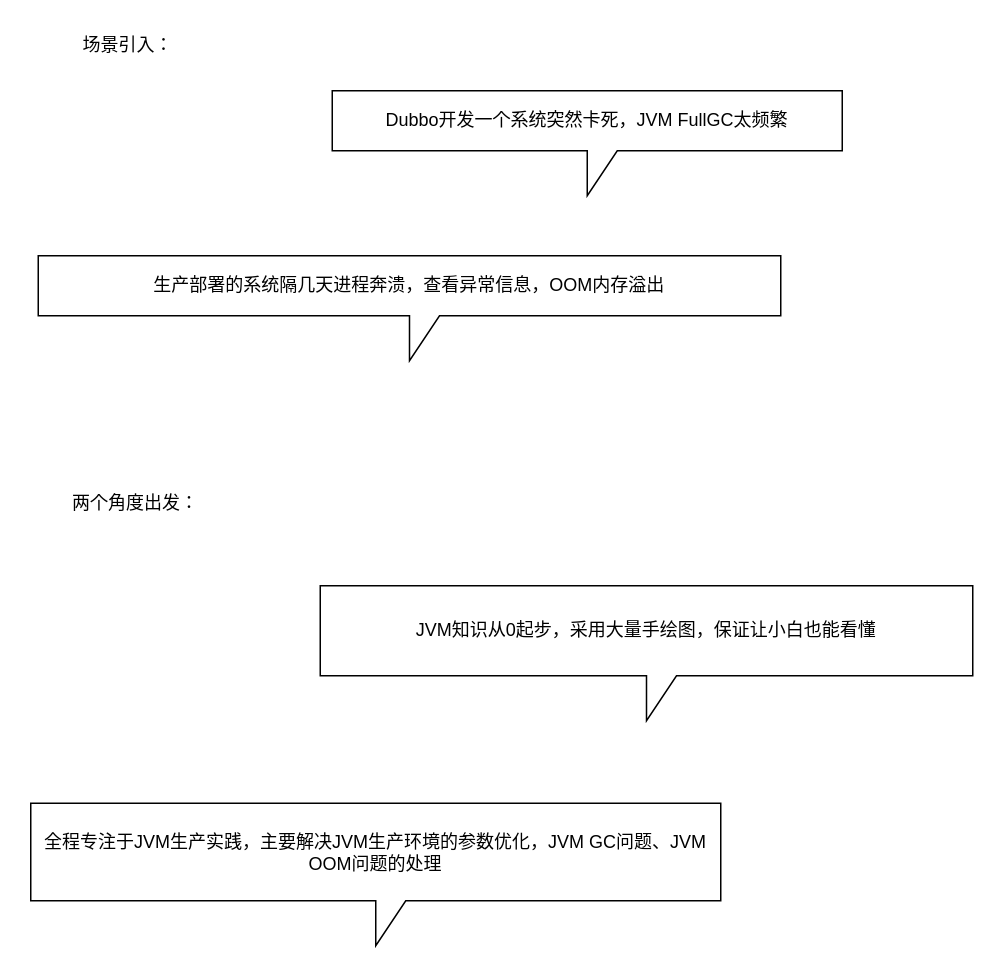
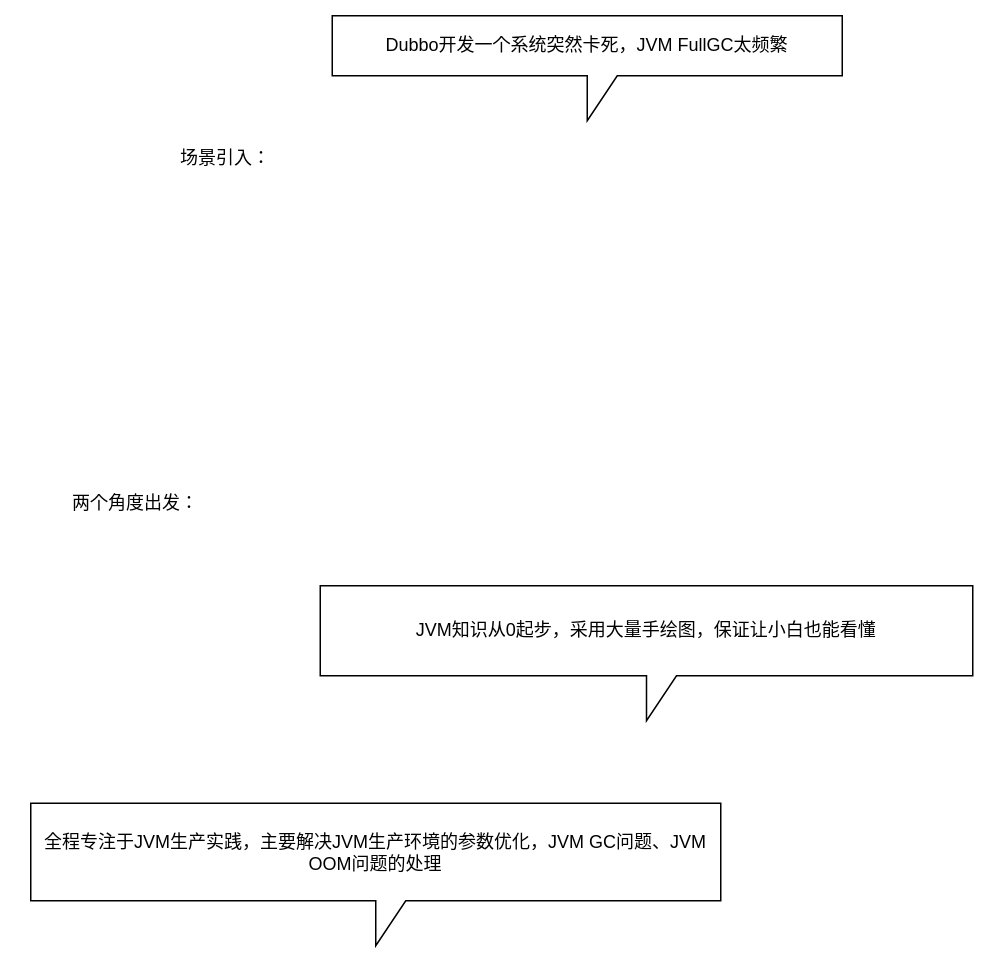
- <mxCell id="3" value="场景引入：" style="text;html=1;strokeColor=none;fillColor=none;align=center;verticalAlign=middle;whiteSpace=wrap;rounded=0;" vertex="1" parent="1"><mxGeometry x="30" y="20" width="110" height="20" as="geometry" /></mxCell>
+ <mxCell id="3" value="场景引入：" style="text;html=1;strokeColor=none;fillColor=none;align=center;verticalAlign=middle;whiteSpace=wrap;rounded=0;" vertex="1" parent="1"><mxGeometry x="95" y="95" width="110" height="20" as="geometry" /></mxCell>
- <mxCell id="2" value="Dubbo开发一个系统突然卡死，JVM FullGC太频繁" style="shape=callout;whiteSpace=wrap;html=1;perimeter=calloutPerimeter;" vertex="1" parent="1"><mxGeometry x="221" y="60" width="340" height="70" as="geometry" /></mxCell>
+ <mxCell id="2" value="Dubbo开发一个系统突然卡死，JVM FullGC太频繁" style="shape=callout;whiteSpace=wrap;html=1;perimeter=calloutPerimeter;" vertex="1" parent="1"><mxGeometry x="221" y="10" width="340" height="70" as="geometry" /></mxCell>
- <mxCell id="4" value="生产部署的系统隔几天进程奔溃，查看异常信息，OOM内存溢出" style="shape=callout;whiteSpace=wrap;html=1;perimeter=calloutPerimeter;" vertex="1" parent="1"><mxGeometry x="25" y="170" width="495" height="70" as="geometry" /></mxCell>
